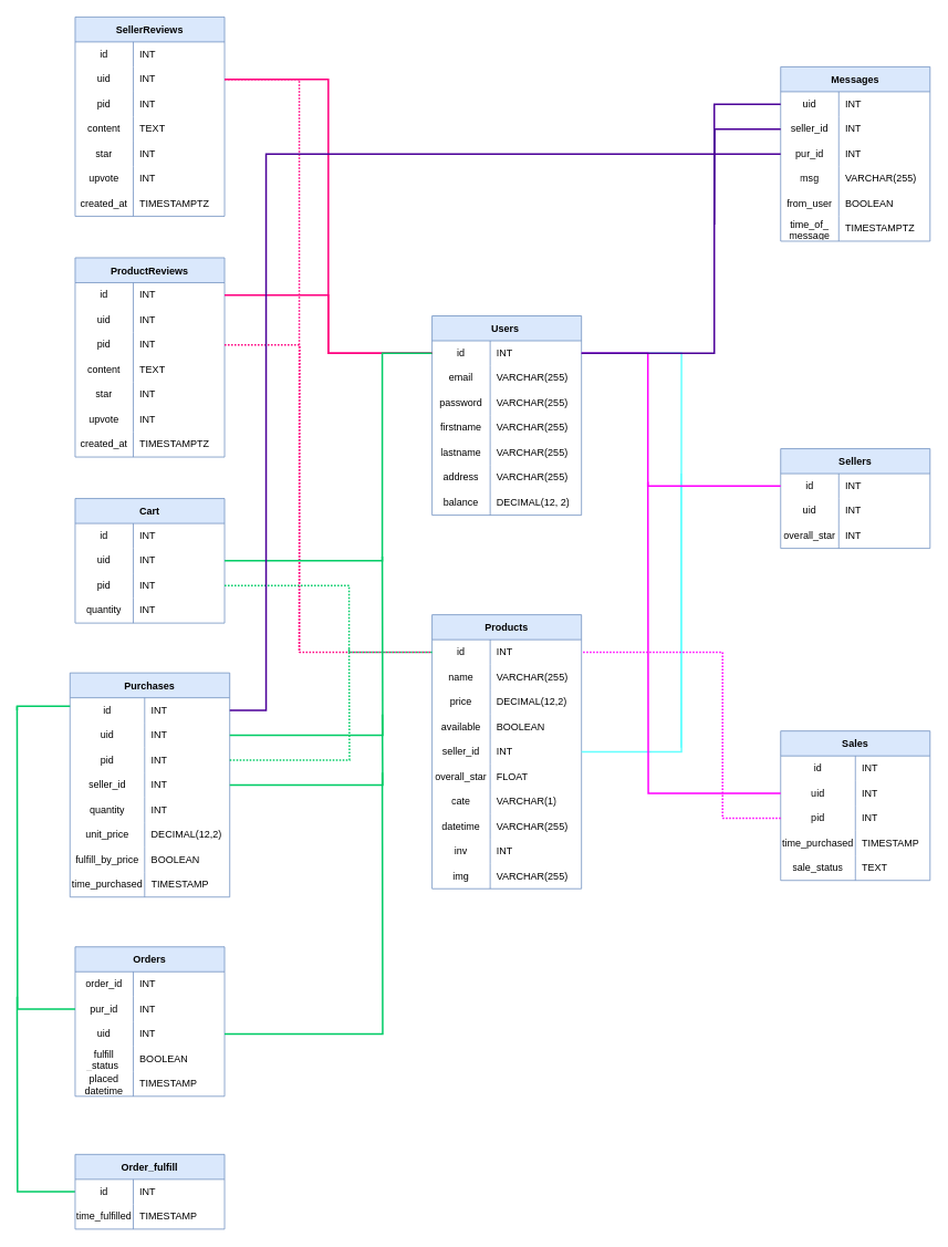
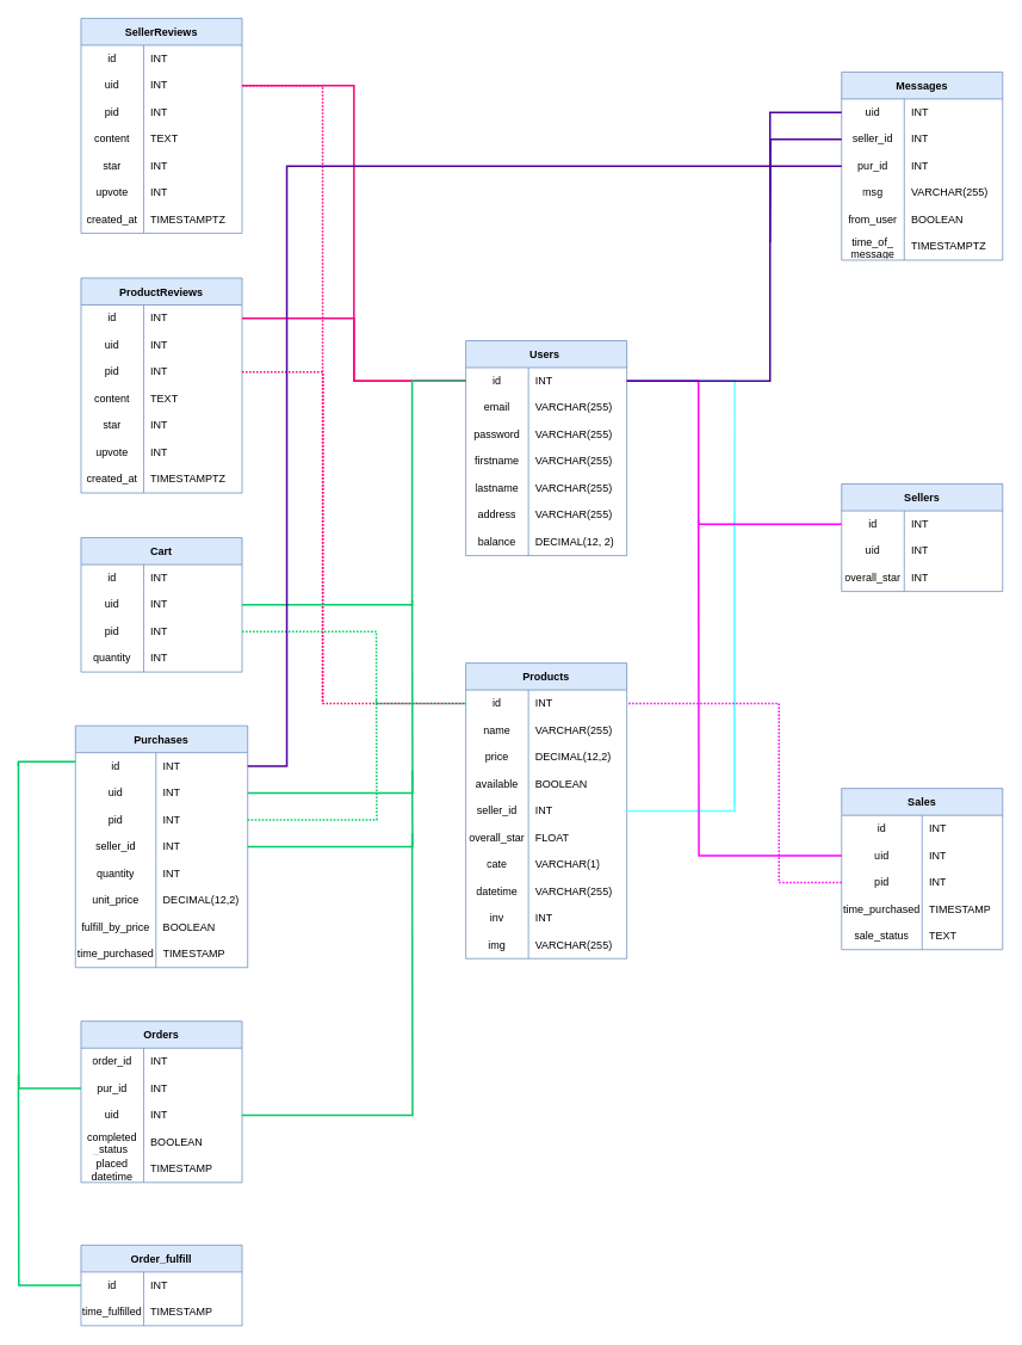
- <mxCell id="170" value="fulfill&lt;br&gt;_status&amp;nbsp;" style="shape=partialRectangle;html=1;whiteSpace=wrap;connectable=0;fillColor=none;top=0;left=0;bottom=0;right=0;overflow=hidden;" parent="169" vertex="1"><mxGeometry width="70" height="30" as="geometry"><mxRectangle width="70" height="30" as="alternateBounds" /></mxGeometry></mxCell>
+ <mxCell id="170" value="completed&lt;br&gt;_status&amp;nbsp;" style="shape=partialRectangle;html=1;whiteSpace=wrap;connectable=0;fillColor=none;top=0;left=0;bottom=0;right=0;overflow=hidden;" parent="169" vertex="1"><mxGeometry width="70" height="30" as="geometry"><mxRectangle width="70" height="30" as="alternateBounds" /></mxGeometry></mxCell>
